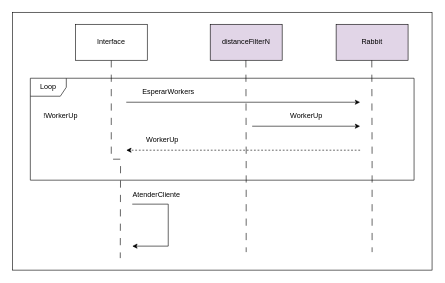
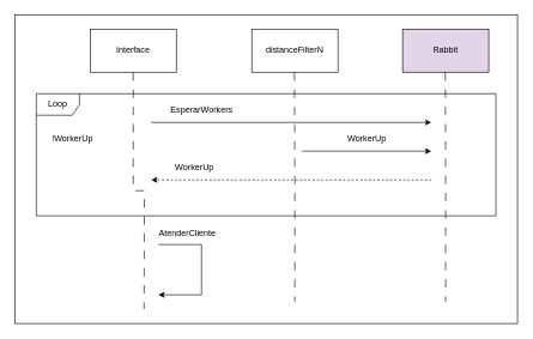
- <mxCell id="4" value="distanceFilterN" style="rounded=0;whiteSpace=wrap;html=1;fillColor=#e1d5e7;" vertex="1" parent="1"><mxGeometry x="350" y="40" width="120" height="60" as="geometry" /></mxCell>
+ <mxCell id="4" value="distanceFilterN" style="rounded=0;whiteSpace=wrap;html=1;" vertex="1" parent="1"><mxGeometry x="350" y="40" width="120" height="60" as="geometry" /></mxCell>
